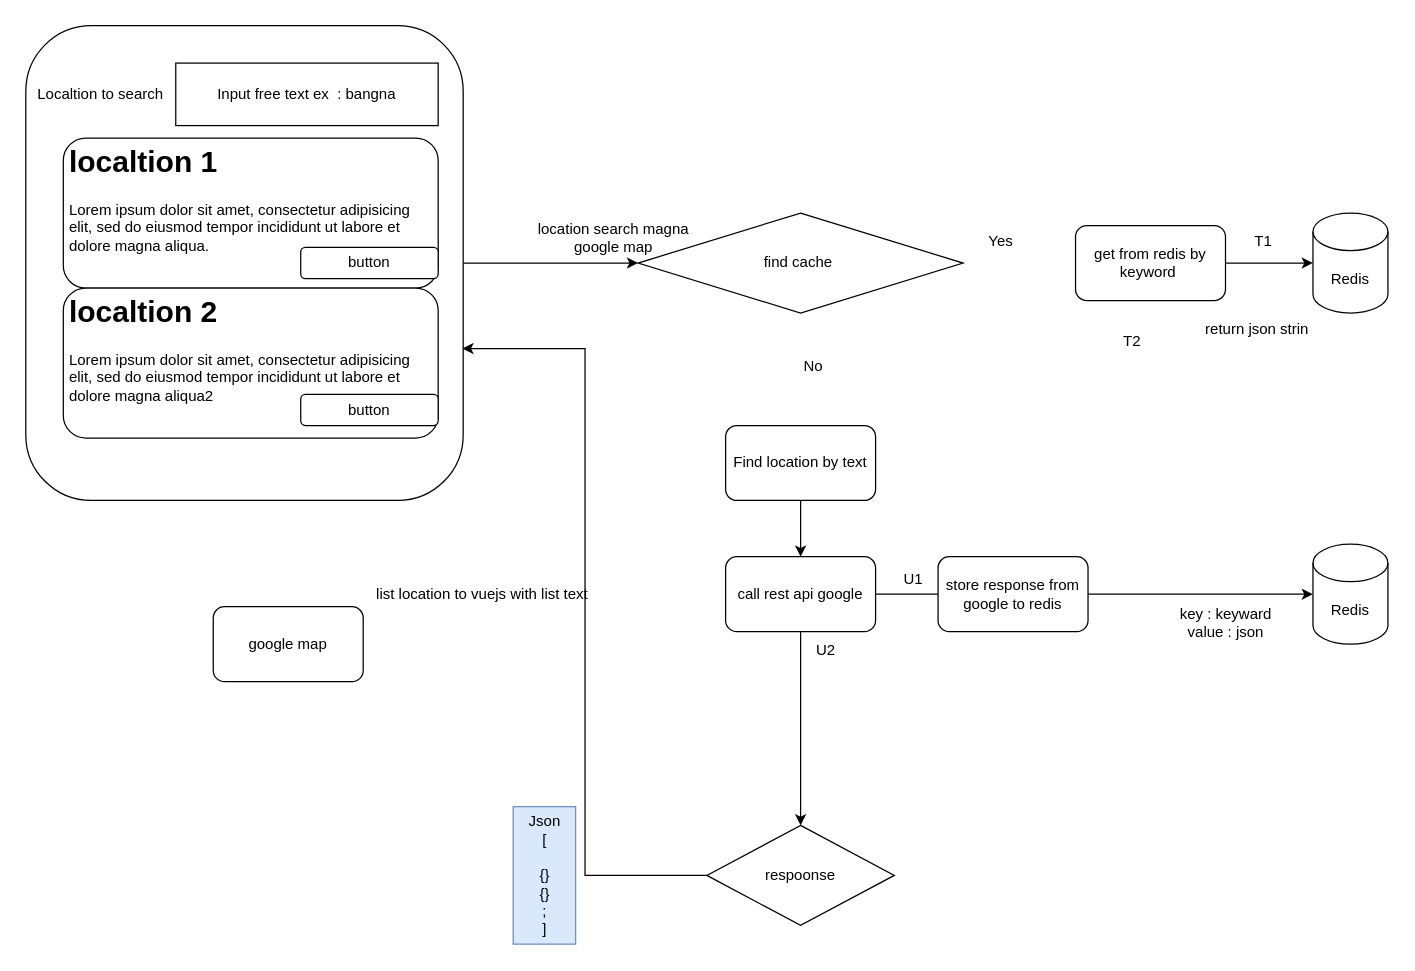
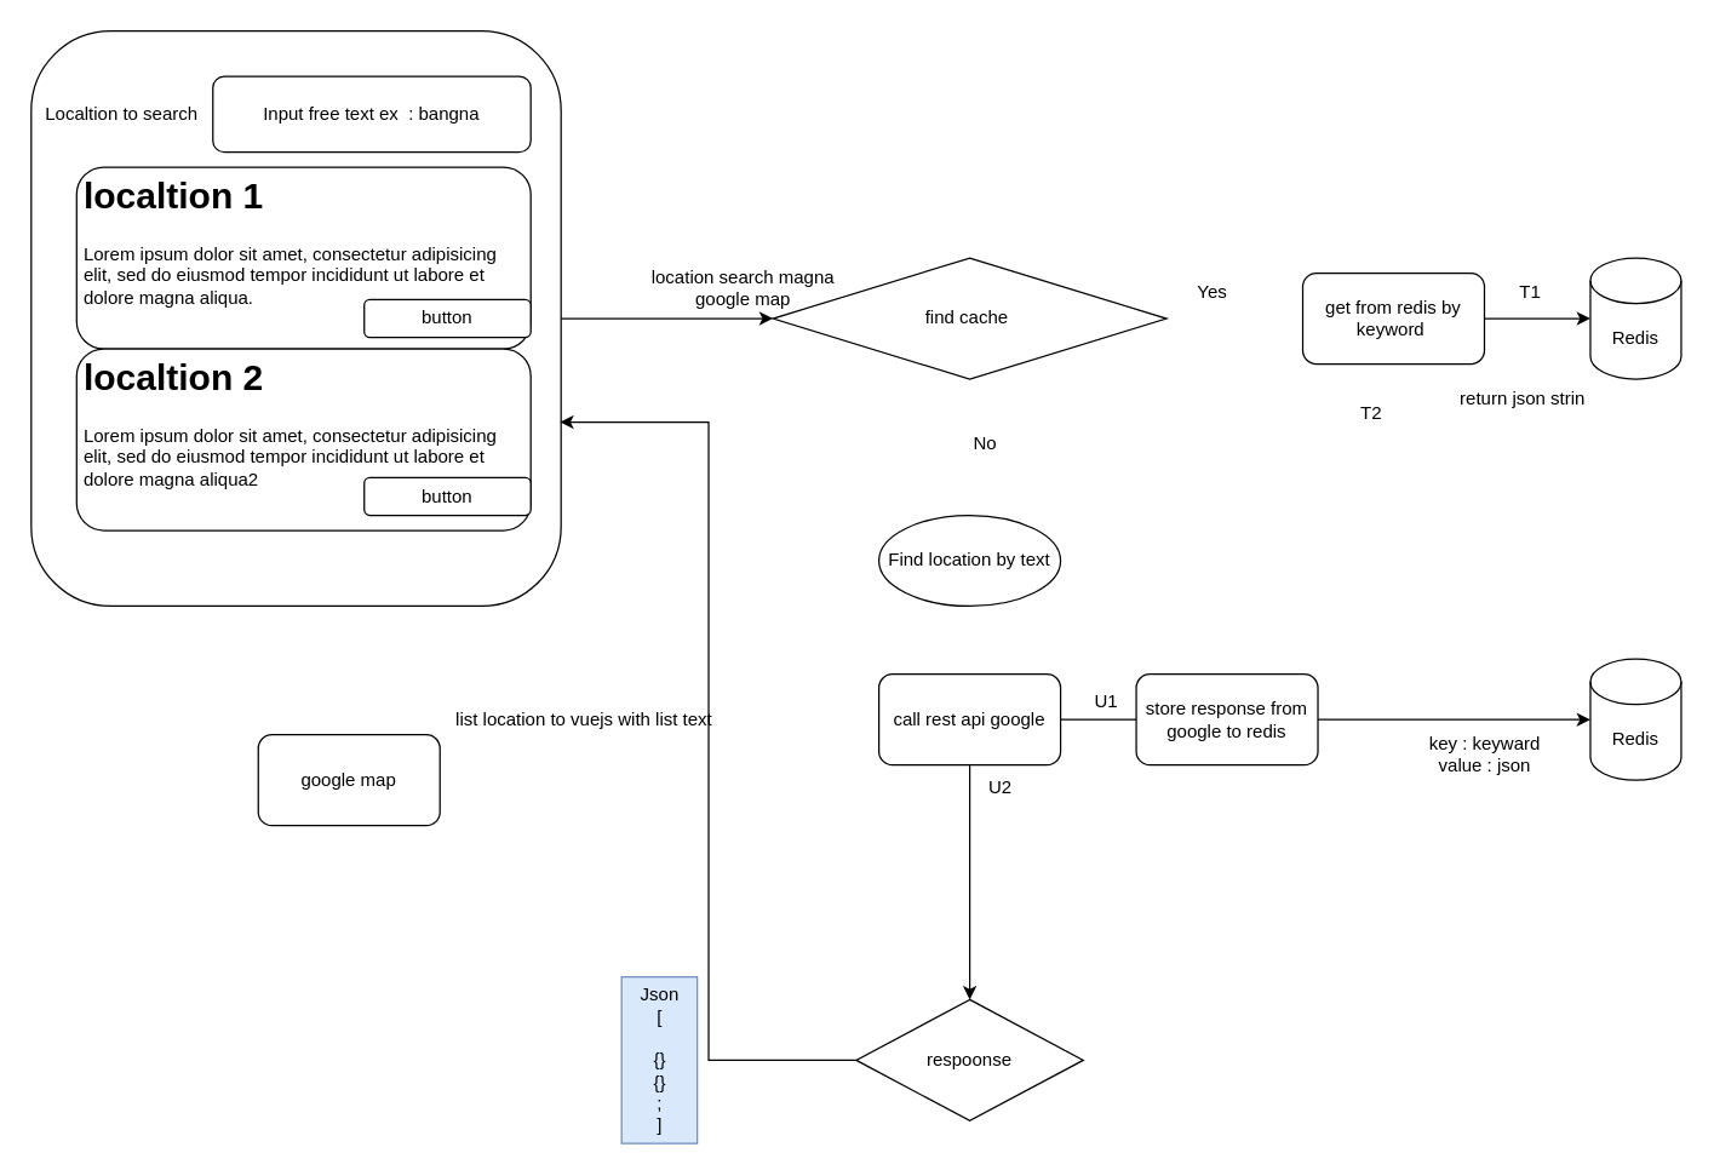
- <mxCell id="4" value="Input free text ex&amp;nbsp; : bangna" style="whiteSpace=wrap;html=1;rounded=0;" vertex="1" parent="1"><mxGeometry x="140" y="50" width="210" height="50" as="geometry" /></mxCell>
+ <mxCell id="4" value="Input free text ex&amp;nbsp; : bangna" style="rounded=1;whiteSpace=wrap;html=1;" vertex="1" parent="1"><mxGeometry x="140" y="50" width="210" height="50" as="geometry" /></mxCell>
- <mxCell id="12" value="Find location by text" style="rounded=1;whiteSpace=wrap;html=1;" vertex="1" parent="1"><mxGeometry x="580" y="340" width="120" height="60" as="geometry" /></mxCell>
+ <mxCell id="12" value="Find location by text" style="ellipse;whiteSpace=wrap;html=1;" vertex="1" parent="1"><mxGeometry x="580" y="340" width="120" height="60" as="geometry" /></mxCell>
- <mxCell id="11" style="edgeStyle=orthogonalEdgeStyle;rounded=0;orthogonalLoop=1;jettySize=auto;html=1;exitX=0.5;exitY=1;exitDx=0;exitDy=0;entryX=0.5;entryY=0;entryDx=0;entryDy=0;" edge="1" parent="1" source="12" target="15"><mxGeometry relative="1" as="geometry" /></mxCell>
